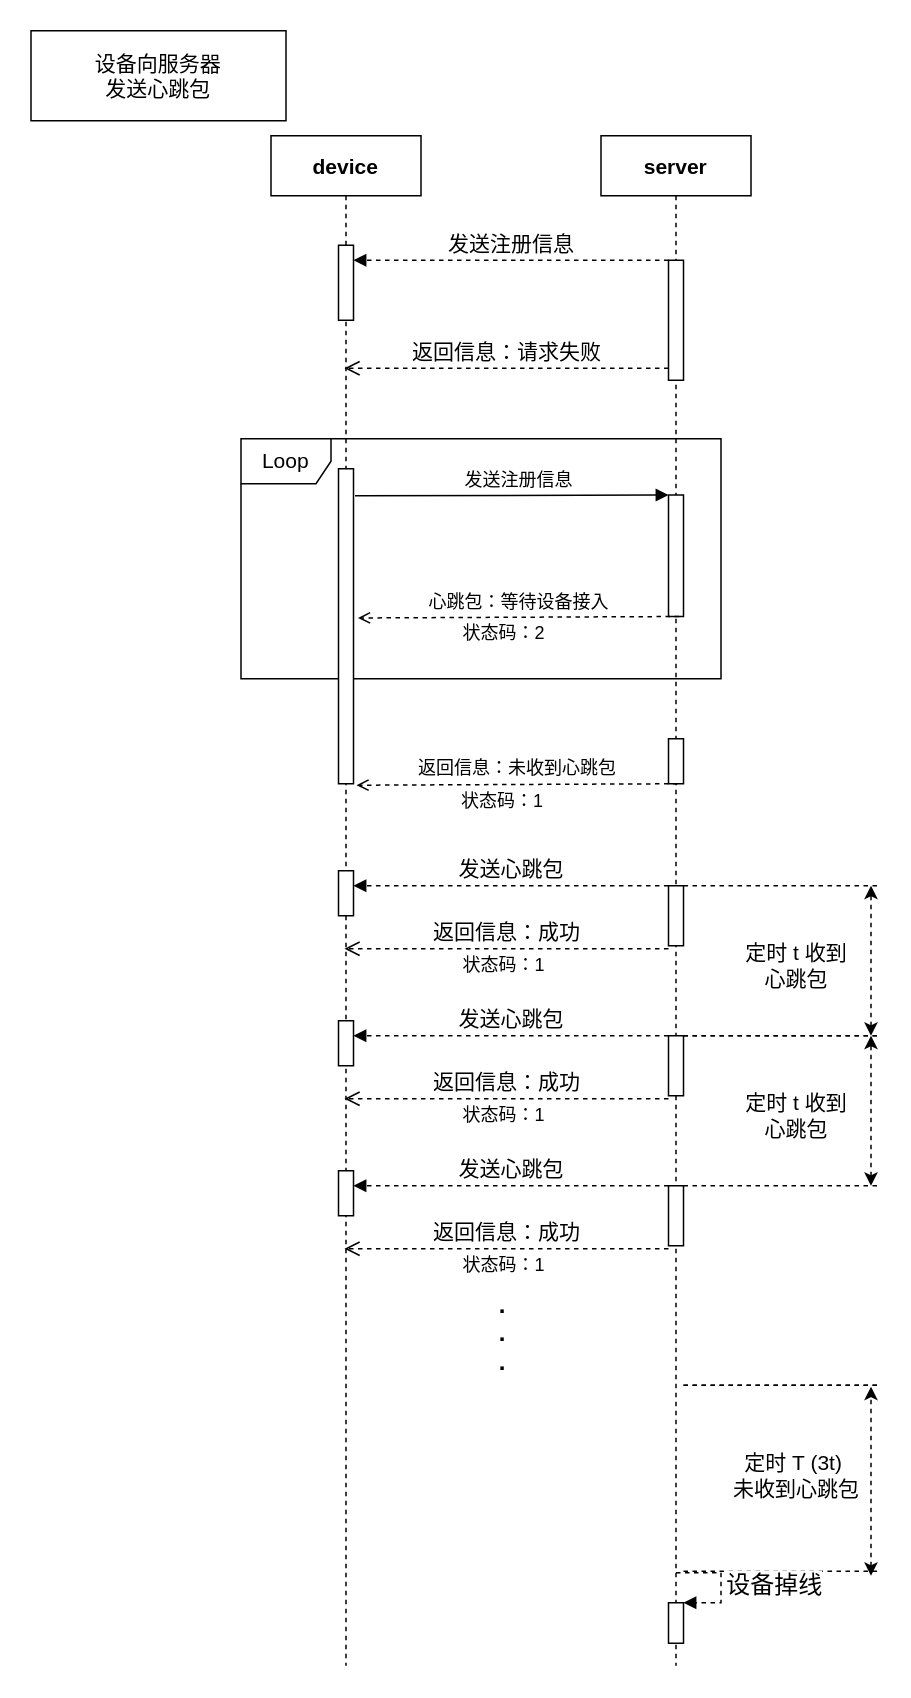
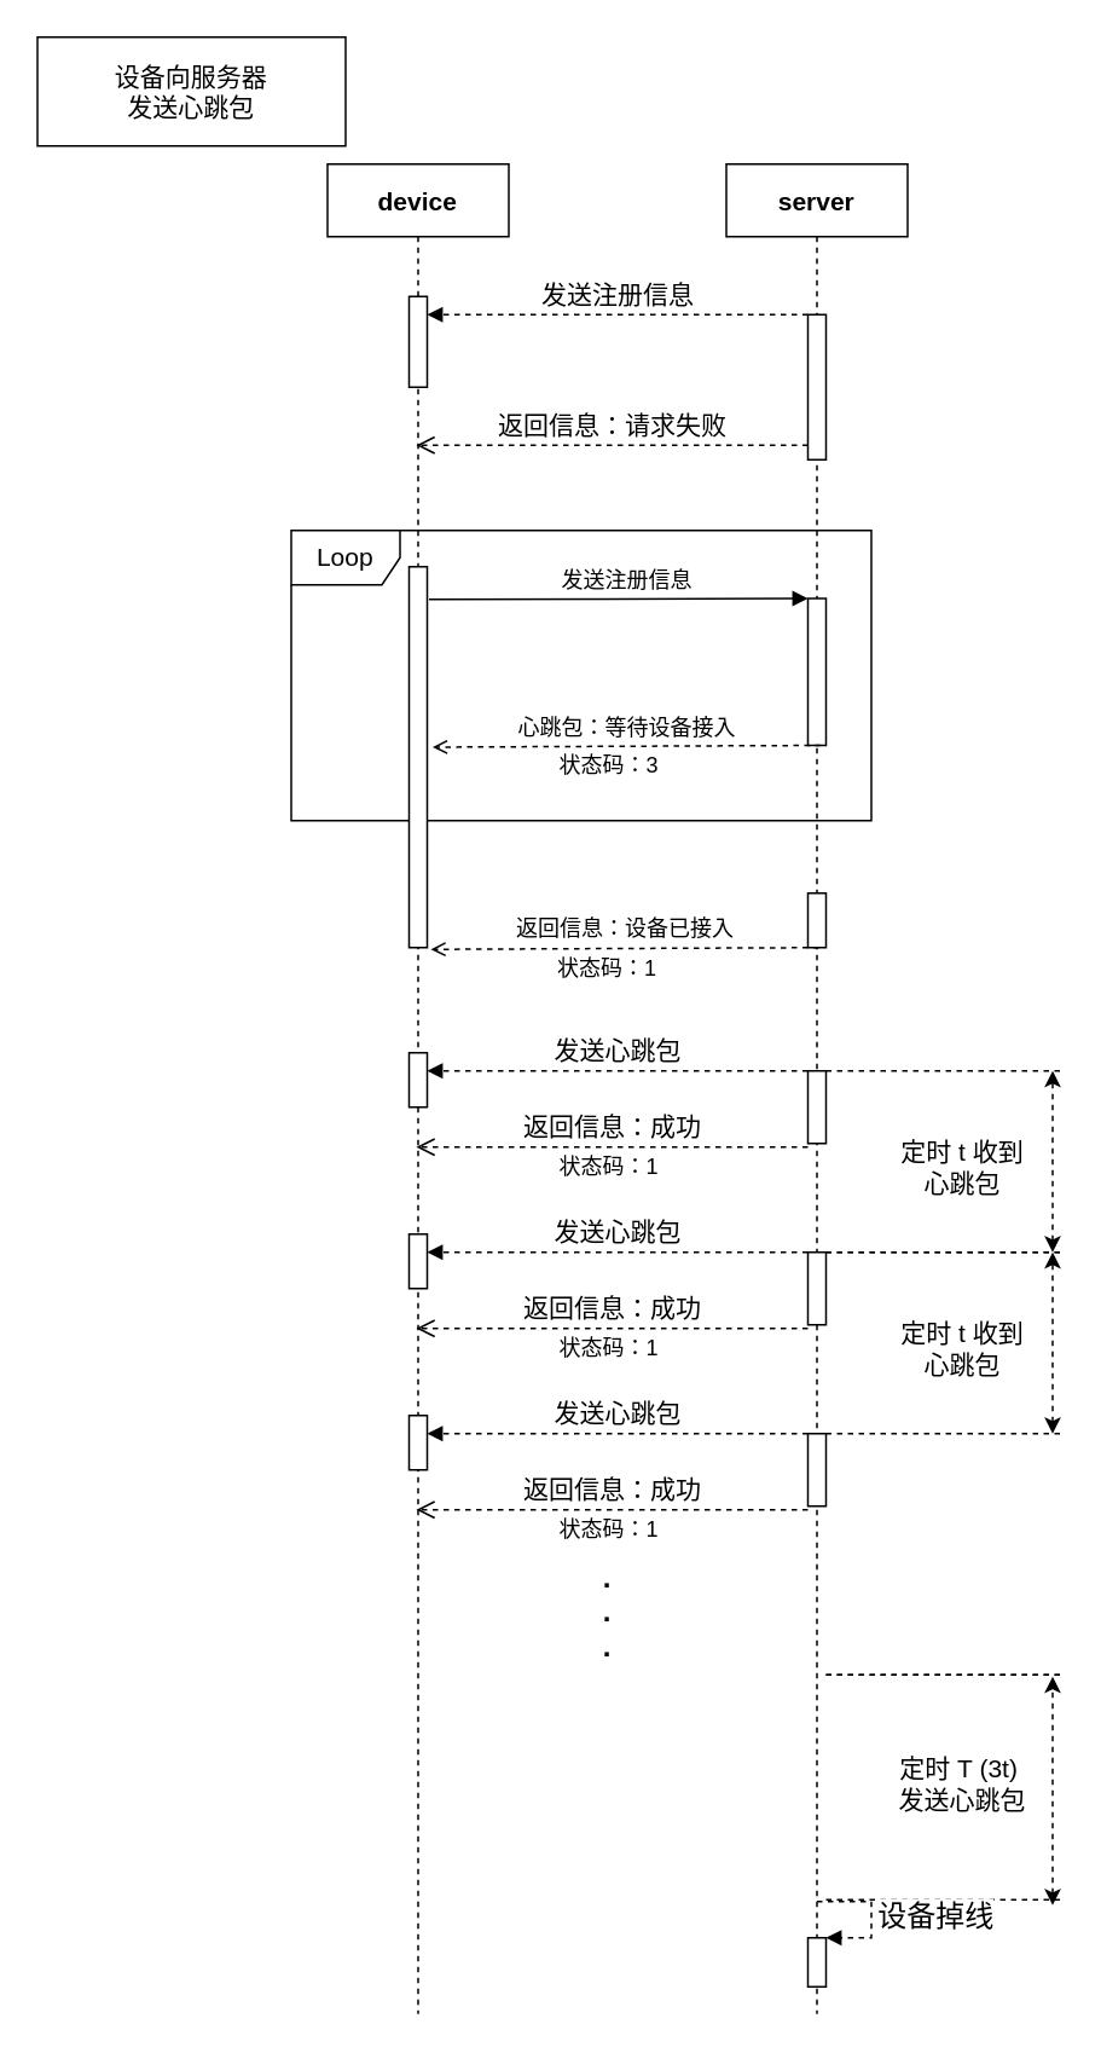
- <mxCell id="13" value="状态码：2" style="text;html=1;align=center;verticalAlign=middle;resizable=0;points=[];autosize=1;strokeColor=none;" vertex="1" parent="1"><mxGeometry x="300" y="411.5" width="70" height="20" as="geometry" /></mxCell>
+ <mxCell id="13" value="状态码：3" style="text;html=1;align=center;verticalAlign=middle;resizable=0;points=[];autosize=1;strokeColor=none;" vertex="1" parent="1"><mxGeometry x="300" y="411.5" width="70" height="20" as="geometry" /></mxCell>
- <mxCell id="15" value="返回信息：未收到心跳包" style="text;html=1;align=center;verticalAlign=middle;resizable=0;points=[];autosize=1;strokeColor=none;" vertex="1" parent="1"><mxGeometry x="274" y="502" width="140" height="20" as="geometry" /></mxCell>
+ <mxCell id="15" value="返回信息：设备已接入" style="text;html=1;align=center;verticalAlign=middle;resizable=0;points=[];autosize=1;strokeColor=none;" vertex="1" parent="1"><mxGeometry x="274" y="502" width="140" height="20" as="geometry" /></mxCell>
- <mxCell id="49" value="定时 T (3t)&amp;nbsp;&lt;br&gt;未收到心跳包" style="text;html=1;align=center;verticalAlign=middle;resizable=0;points=[];autosize=1;strokeColor=none;fontSize=14;" vertex="1" parent="1"><mxGeometry x="480" y="963" width="100" height="40" as="geometry" /></mxCell>
+ <mxCell id="49" value="定时 T (3t)&amp;nbsp;&lt;br&gt;发送心跳包" style="text;html=1;align=center;verticalAlign=middle;resizable=0;points=[];autosize=1;strokeColor=none;fontSize=14;" vertex="1" parent="1"><mxGeometry x="480" y="963" width="100" height="40" as="geometry" /></mxCell>
